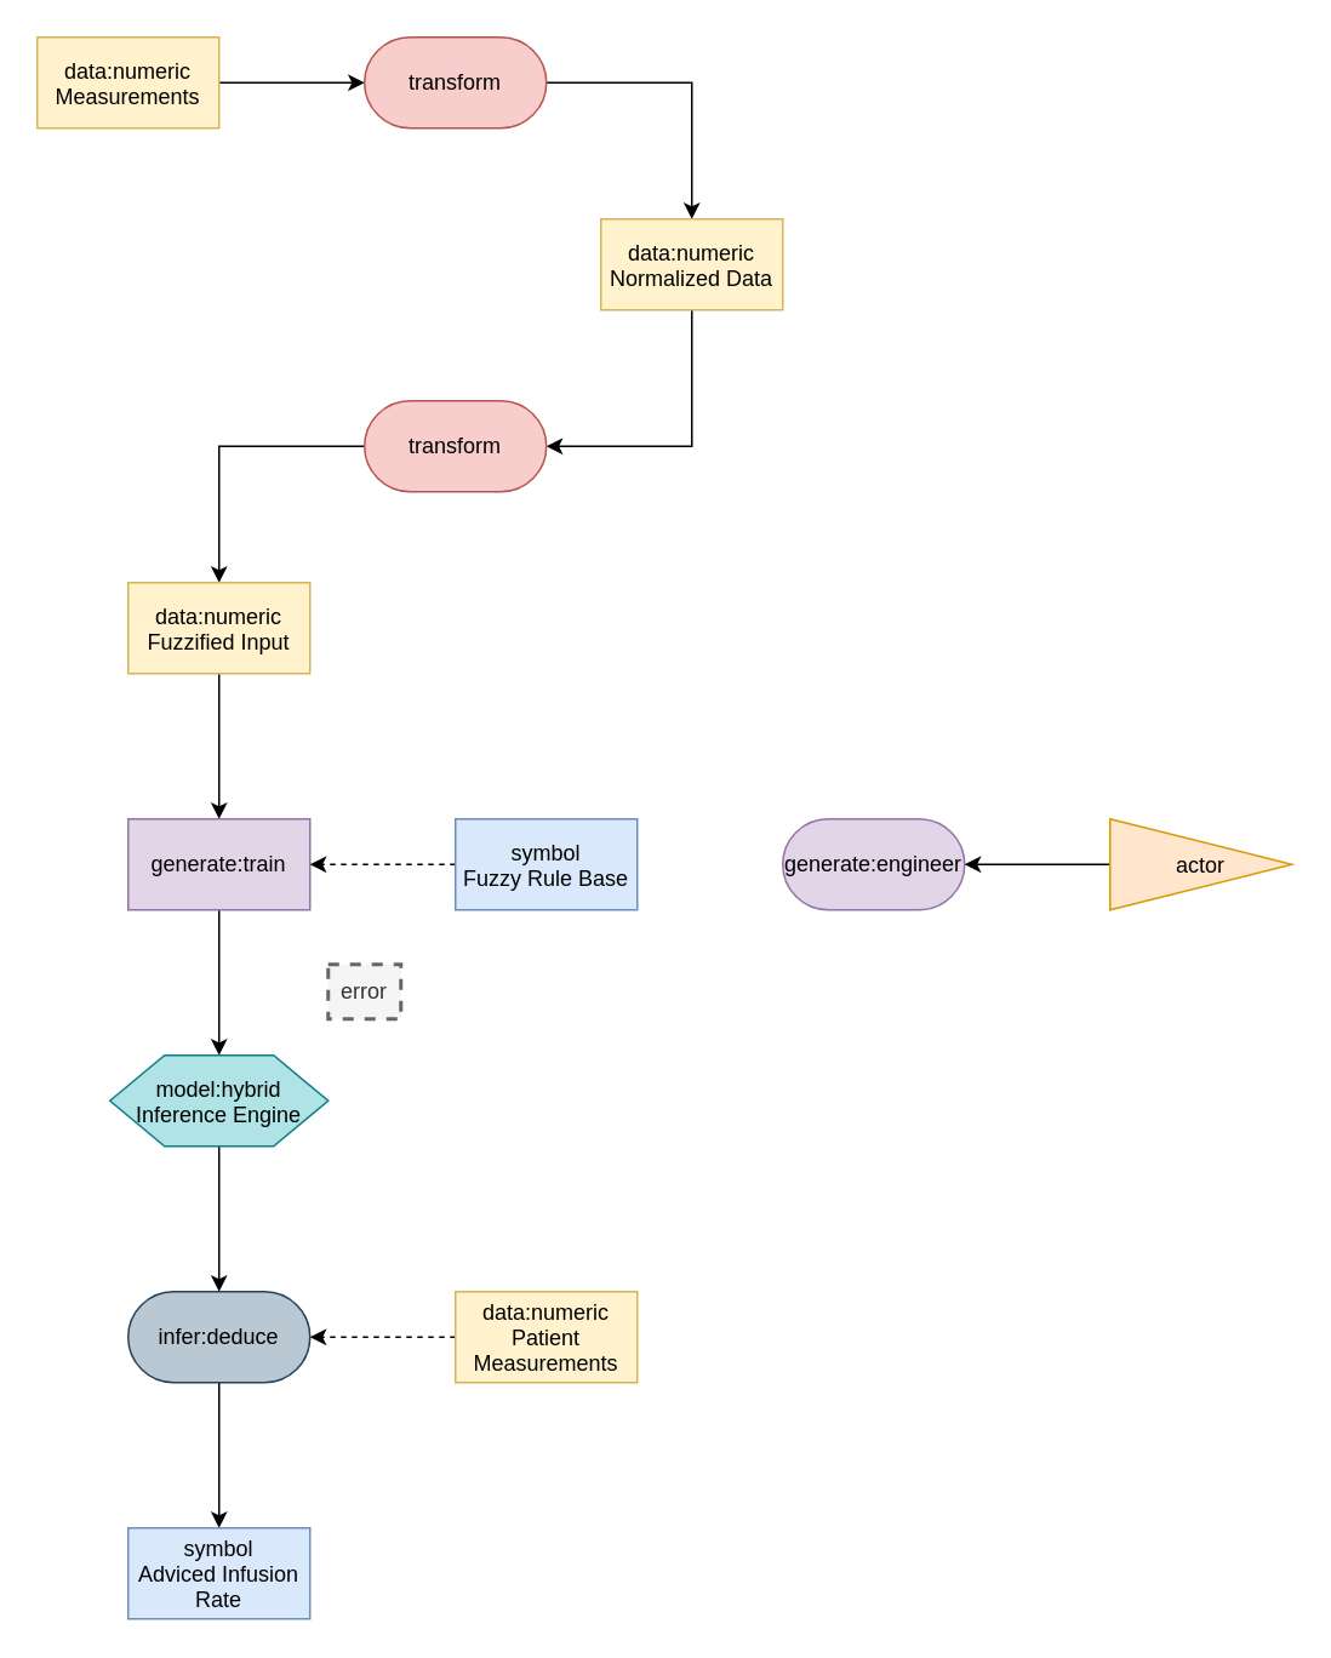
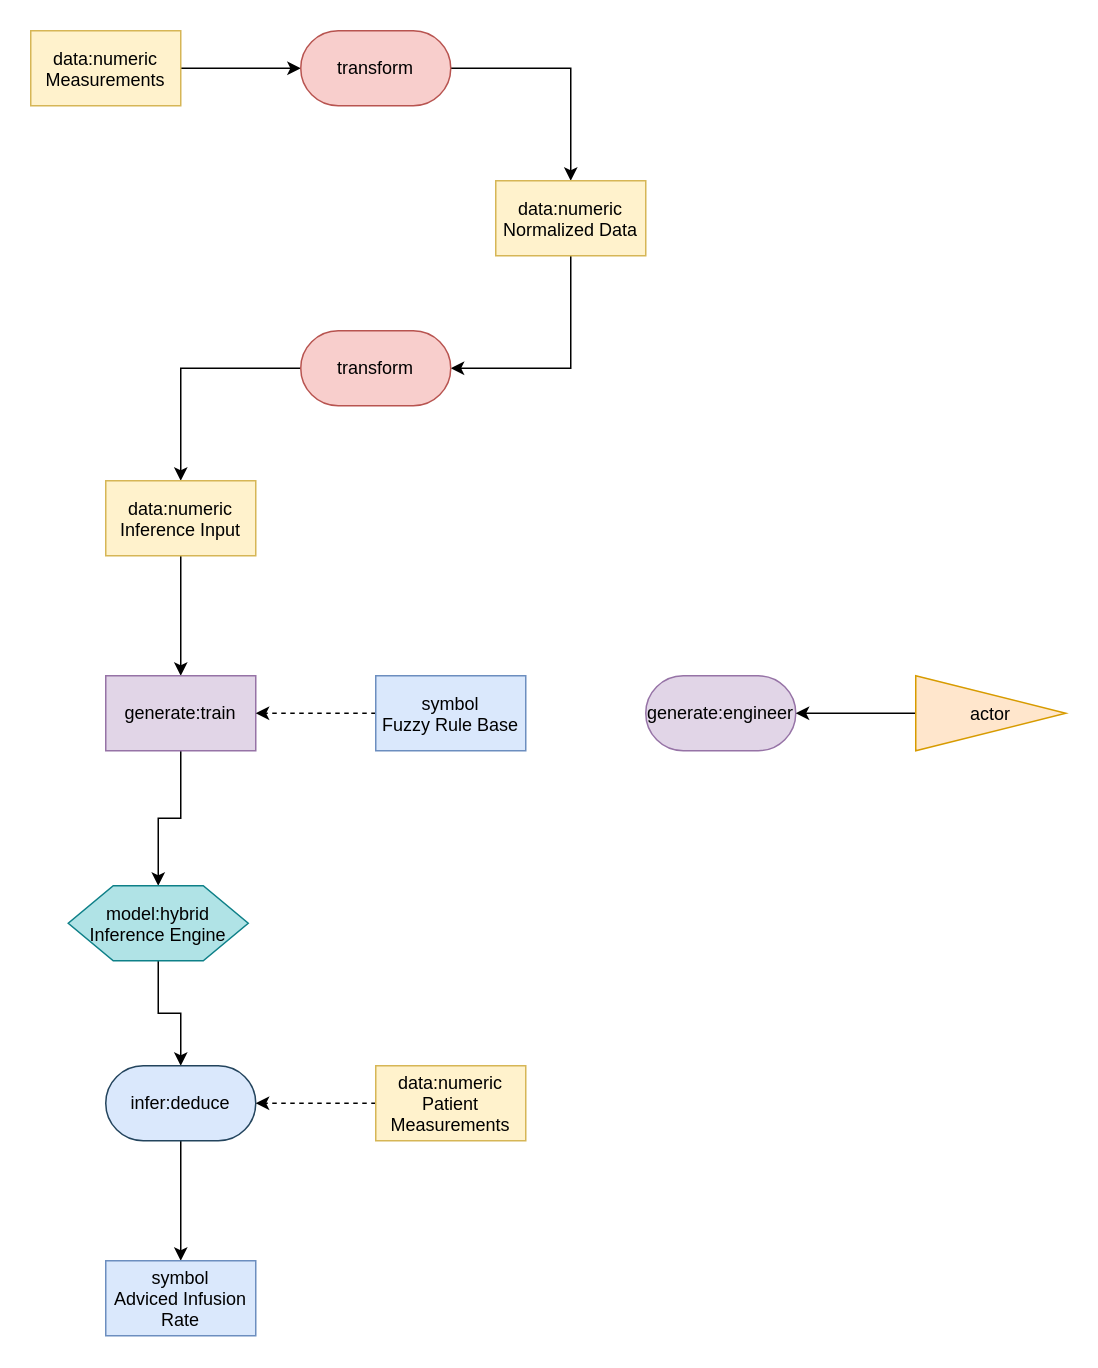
- <mxCell id="11" value="data:numeric&#10;Fuzzified Input" style="rectangle;fillColor=#fff2cc;strokeColor=#d6b656;" name="data" vertex="1" parent="1" tooltip="⚠️ Node not part of any valid pattern."><mxGeometry x="70" y="320" width="100" height="50" as="geometry" /></mxCell>
+ <mxCell id="11" value="data:numeric&#10;Inference Input" style="rectangle;fillColor=#fff2cc;strokeColor=#d6b656;" name="data" vertex="1" parent="1" tooltip="⚠️ Node not part of any valid pattern."><mxGeometry x="70" y="320" width="100" height="50" as="geometry" /></mxCell>
- <mxCell id="26" value="error" style="text;html=1;align=center;verticalAlign=middle;whiteSpace=wrap;rounded=0;dashed=1;fillColor=#f5f5f5;fontColor=#333333;strokeColor=#666666;strokeWidth=2;" name="text" vertex="1" parent="1"><mxGeometry x="180" y="530" width="40" height="30" as="geometry" /></mxCell>
- <mxCell id="20" value="model:hybrid&#10;Inference Engine" style="shape=hexagon;perimeter=hexagonPerimeter2;fillColor=#b0e3e6;strokeColor=#0e8088;" name="model" vertex="1" parent="1"><mxGeometry x="60" y="580" width="120" height="50" as="geometry" /></mxCell>
+ <mxCell id="20" value="model:hybrid&#10;Inference Engine" style="shape=hexagon;perimeter=hexagonPerimeter2;fillColor=#b0e3e6;strokeColor=#0e8088;" name="model" vertex="1" parent="1"><mxGeometry x="45" y="590" width="120" height="50" as="geometry" /></mxCell>
- <mxCell id="22" value="infer:deduce" style="rounded=1;whiteSpace=wrap;html=1;arcSize=50;fillColor=#bac8d3;strokeColor=#23445d;" name="infer:deduce" vertex="1" parent="1"><mxGeometry x="70" y="710" width="100" height="50" as="geometry" /></mxCell>
+ <mxCell id="22" value="infer:deduce" style="rounded=1;whiteSpace=wrap;html=1;arcSize=50;fillColor=#dae8fc;strokeColor=#23445d;" name="infer:deduce" vertex="1" parent="1"><mxGeometry x="70" y="710" width="100" height="50" as="geometry" /></mxCell>
